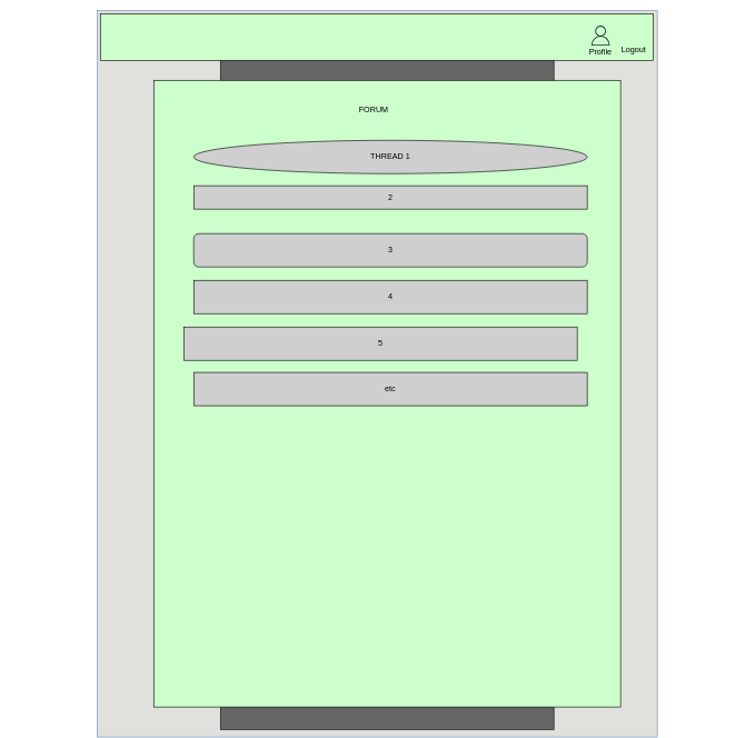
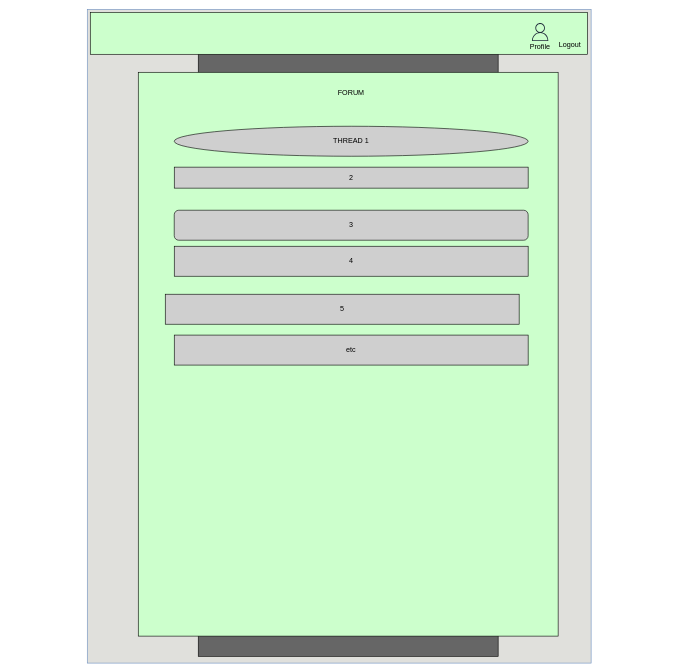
- <mxCell id="17" value="FORUM" style="text;html=1;strokeColor=none;fillColor=none;align=center;verticalAlign=middle;whiteSpace=wrap;rounded=0;" vertex="1" parent="1"><mxGeometry x="530" y="150" width="60" height="30" as="geometry" /></mxCell>
+ <mxCell id="17" value="FORUM" style="text;html=1;strokeColor=none;fillColor=none;align=center;verticalAlign=middle;whiteSpace=wrap;rounded=0;" vertex="1" parent="1"><mxGeometry x="555" y="140" width="60" height="30" as="geometry" /></mxCell>
- <mxCell id="12" value="4" style="rounded=0;whiteSpace=wrap;html=1;fillColor=#CFCFCF;" vertex="1" parent="1"><mxGeometry x="290" y="420" width="590" height="50" as="geometry" /></mxCell>
+ <mxCell id="12" value="4" style="rounded=0;whiteSpace=wrap;html=1;fillColor=#CFCFCF;" vertex="1" parent="1"><mxGeometry x="290" y="410" width="590" height="50" as="geometry" /></mxCell>
